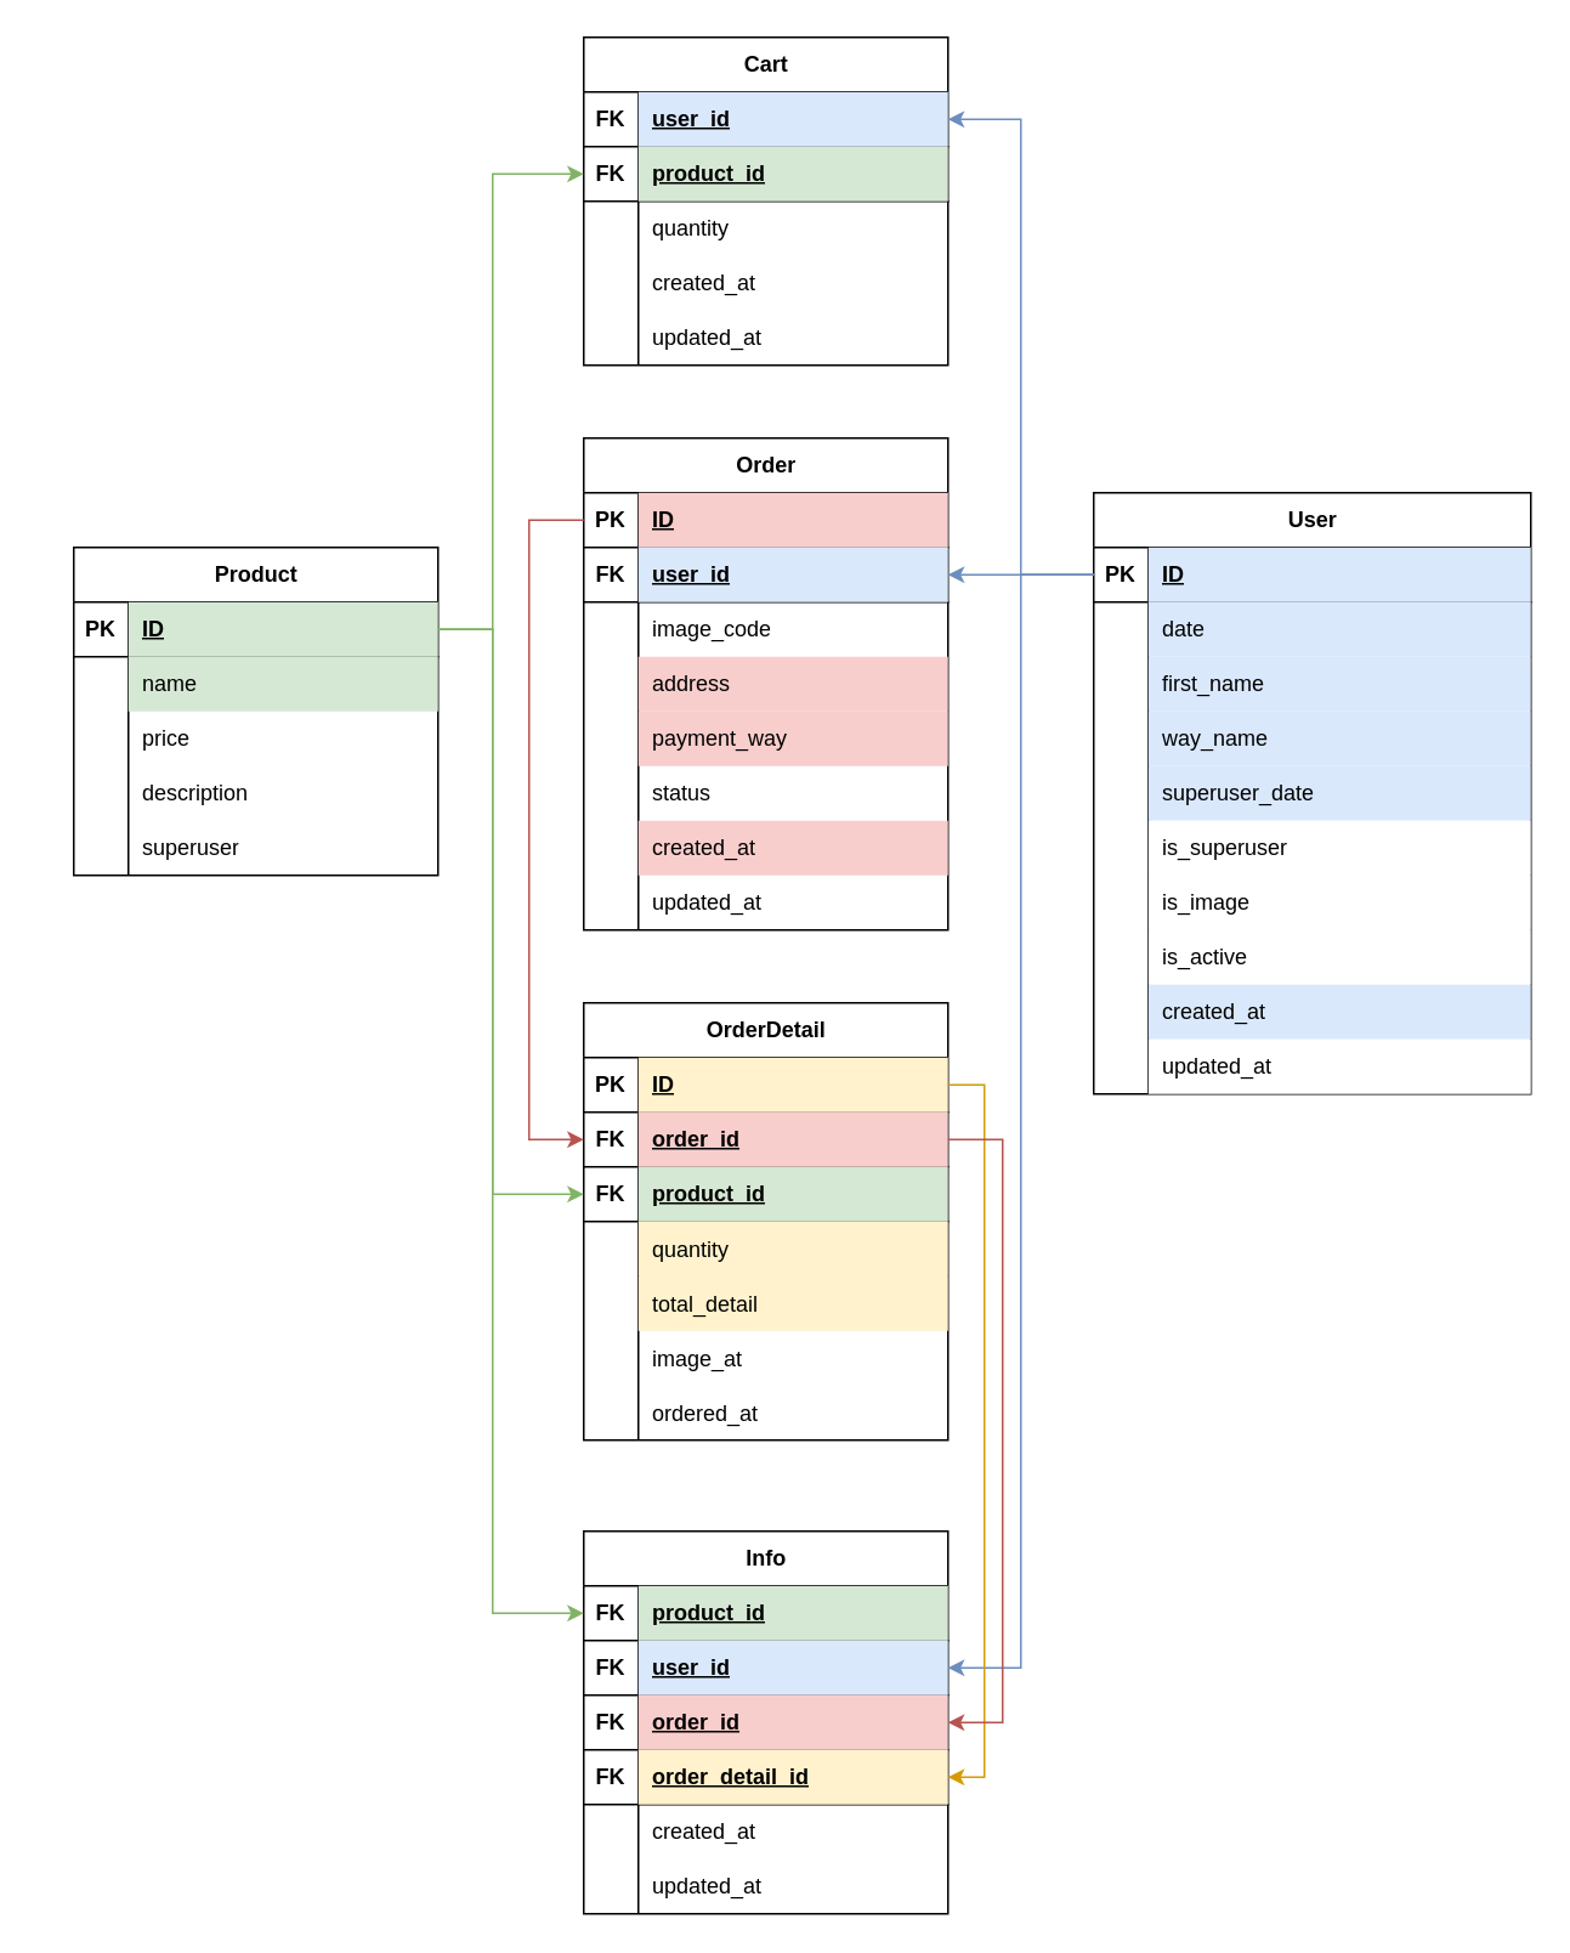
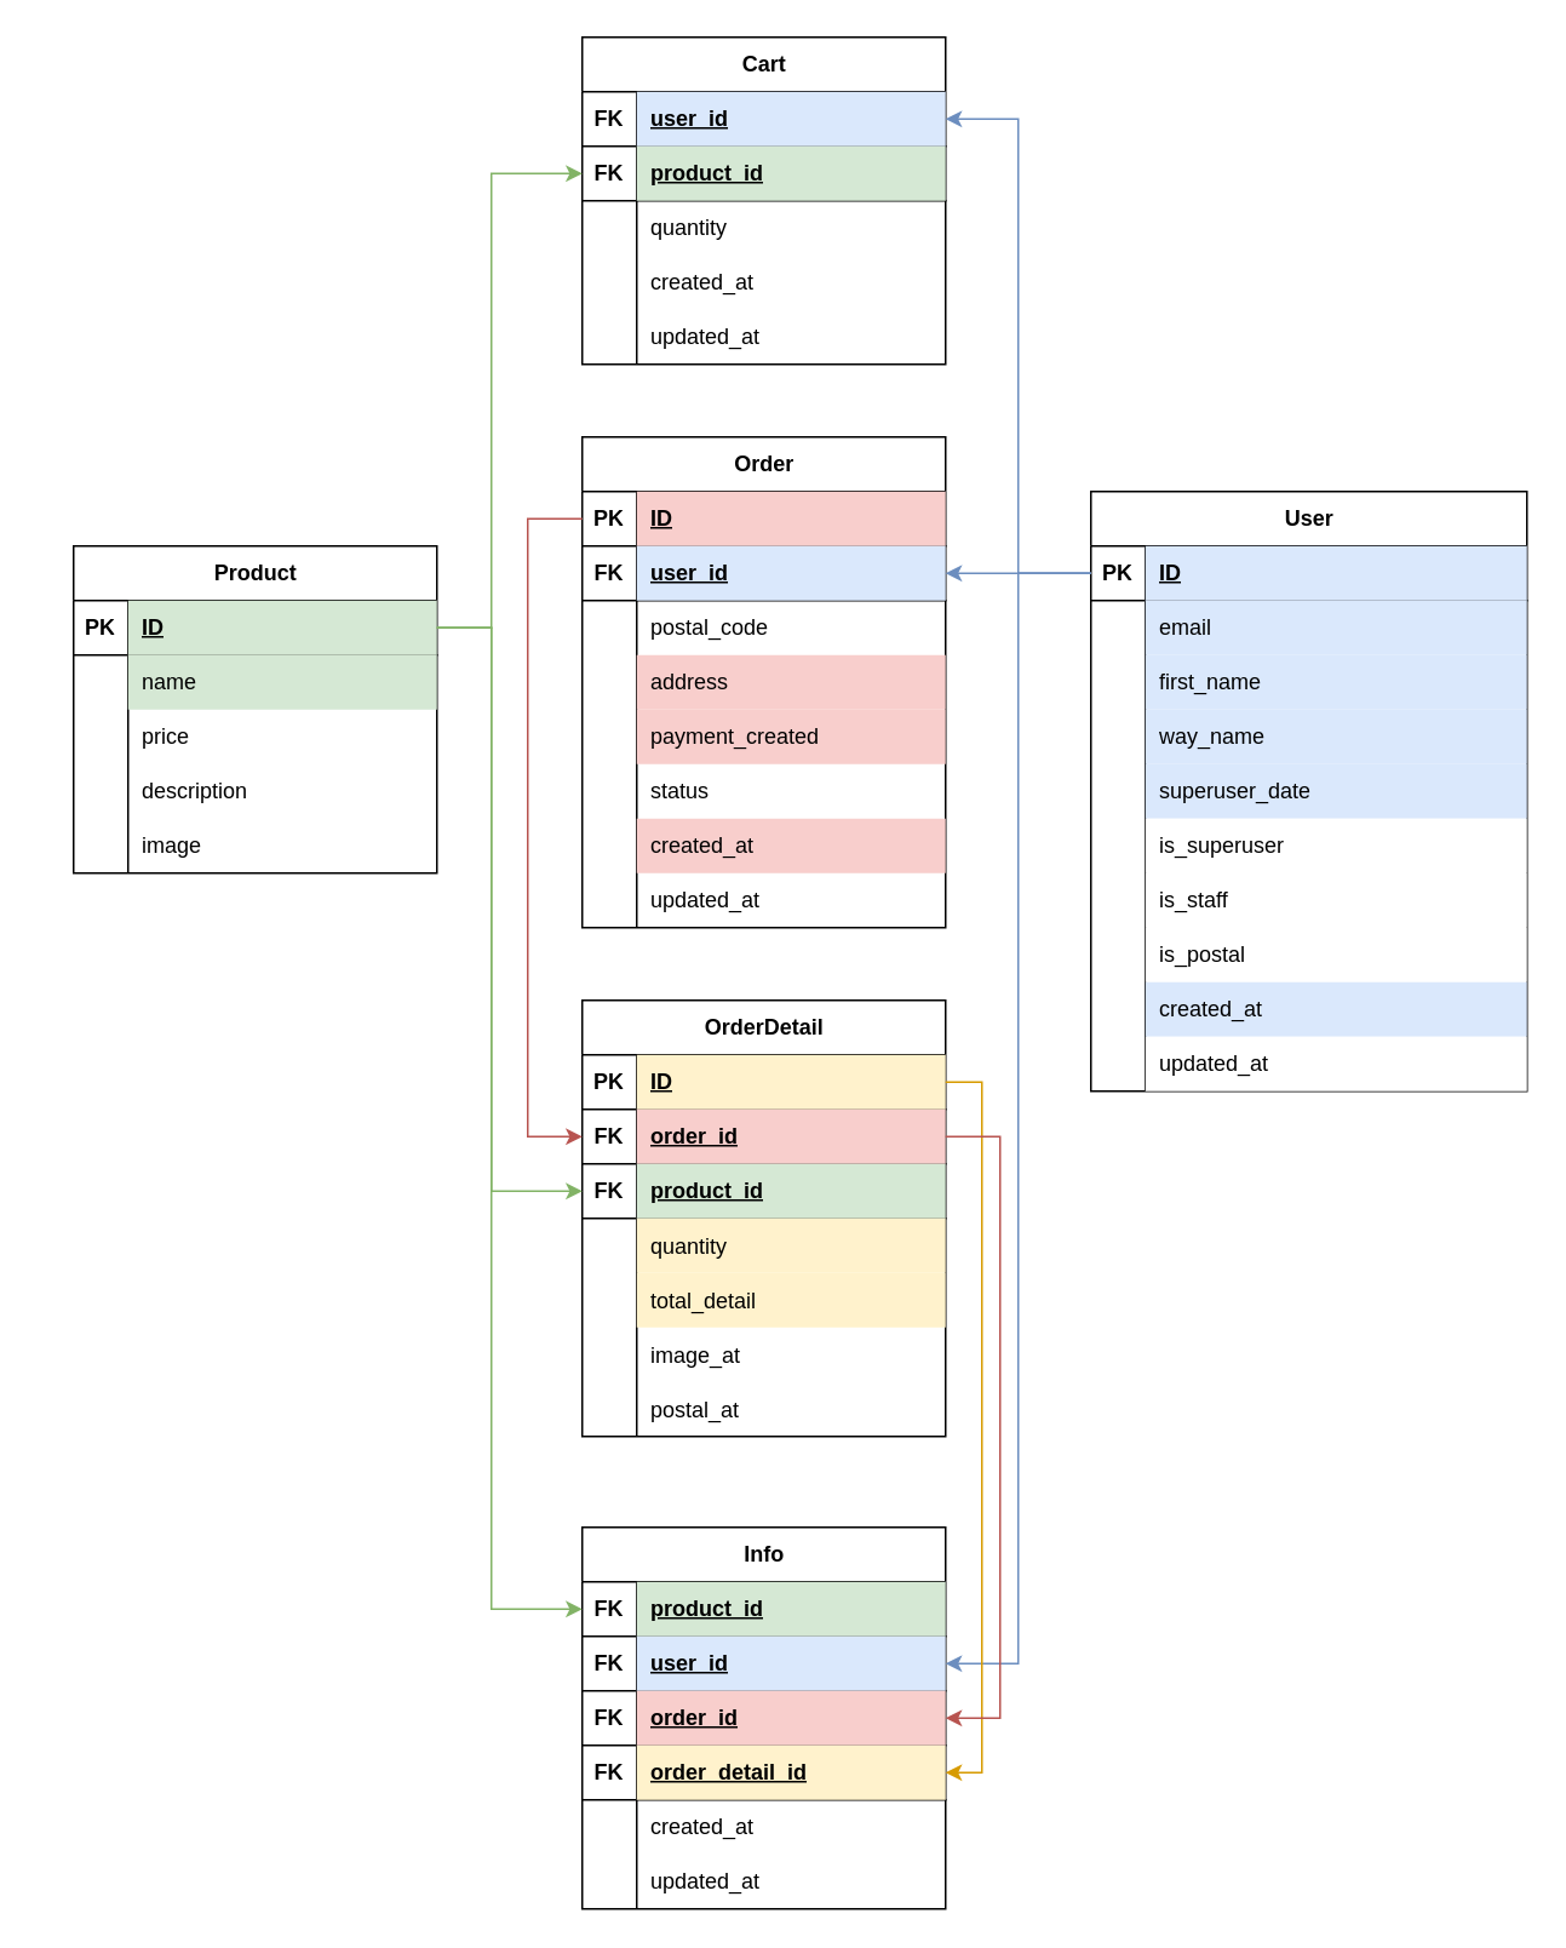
- <mxCell id="74" value="image_code" style="shape=partialRectangle;connectable=0;fillColor=none;top=0;left=0;bottom=0;right=0;align=left;spacingLeft=6;overflow=hidden;whiteSpace=wrap;html=1;strokeColor=#b85450;" parent="72" vertex="1"><mxGeometry x="30" width="170" height="30" as="geometry"><mxRectangle width="170" height="30" as="alternateBounds" /></mxGeometry></mxCell>
+ <mxCell id="74" value="postal_code" style="shape=partialRectangle;connectable=0;fillColor=none;top=0;left=0;bottom=0;right=0;align=left;spacingLeft=6;overflow=hidden;whiteSpace=wrap;html=1;strokeColor=#b85450;" parent="72" vertex="1"><mxGeometry x="30" width="170" height="30" as="geometry"><mxRectangle width="170" height="30" as="alternateBounds" /></mxGeometry></mxCell>
- <mxCell id="40" value="date" style="shape=partialRectangle;connectable=0;fillColor=#dae8fc;top=0;left=0;bottom=0;right=0;align=left;spacingLeft=6;overflow=hidden;whiteSpace=wrap;html=1;strokeColor=#6c8ebf;" parent="38" vertex="1"><mxGeometry x="30" width="210" height="30" as="geometry"><mxRectangle width="210" height="30" as="alternateBounds" /></mxGeometry></mxCell>
+ <mxCell id="40" value="email" style="shape=partialRectangle;connectable=0;fillColor=#dae8fc;top=0;left=0;bottom=0;right=0;align=left;spacingLeft=6;overflow=hidden;whiteSpace=wrap;html=1;strokeColor=#6c8ebf;" parent="38" vertex="1"><mxGeometry x="30" width="210" height="30" as="geometry"><mxRectangle width="210" height="30" as="alternateBounds" /></mxGeometry></mxCell>
- <mxCell id="80" value="payment_way" style="shape=partialRectangle;connectable=0;fillColor=#f8cecc;top=0;left=0;bottom=0;right=0;align=left;spacingLeft=6;overflow=hidden;whiteSpace=wrap;html=1;strokeColor=#b85450;" vertex="1" parent="78"><mxGeometry x="30" width="170" height="30" as="geometry"><mxRectangle width="170" height="30" as="alternateBounds" /></mxGeometry></mxCell>
+ <mxCell id="80" value="payment_created" style="shape=partialRectangle;connectable=0;fillColor=#f8cecc;top=0;left=0;bottom=0;right=0;align=left;spacingLeft=6;overflow=hidden;whiteSpace=wrap;html=1;strokeColor=#b85450;" vertex="1" parent="78"><mxGeometry x="30" width="170" height="30" as="geometry"><mxRectangle width="170" height="30" as="alternateBounds" /></mxGeometry></mxCell>
- <mxCell id="17" value="superuser" style="shape=partialRectangle;connectable=0;fillColor=none;top=0;left=0;bottom=0;right=0;align=left;spacingLeft=6;overflow=hidden;whiteSpace=wrap;html=1;" parent="15" vertex="1"><mxGeometry x="30" width="170" height="30" as="geometry"><mxRectangle width="170" height="30" as="alternateBounds" /></mxGeometry></mxCell>
+ <mxCell id="17" value="image" style="shape=partialRectangle;connectable=0;fillColor=none;top=0;left=0;bottom=0;right=0;align=left;spacingLeft=6;overflow=hidden;whiteSpace=wrap;html=1;" parent="15" vertex="1"><mxGeometry x="30" width="170" height="30" as="geometry"><mxRectangle width="170" height="30" as="alternateBounds" /></mxGeometry></mxCell>
- <mxCell id="55" value="is_image" style="shape=partialRectangle;connectable=0;top=0;left=0;bottom=0;right=0;align=left;spacingLeft=6;overflow=hidden;whiteSpace=wrap;html=1;" parent="53" vertex="1"><mxGeometry x="30" width="210" height="30" as="geometry"><mxRectangle width="210" height="30" as="alternateBounds" /></mxGeometry></mxCell>
+ <mxCell id="55" value="is_staff" style="shape=partialRectangle;connectable=0;top=0;left=0;bottom=0;right=0;align=left;spacingLeft=6;overflow=hidden;whiteSpace=wrap;html=1;" parent="53" vertex="1"><mxGeometry x="30" width="210" height="30" as="geometry"><mxRectangle width="210" height="30" as="alternateBounds" /></mxGeometry></mxCell>
- <mxCell id="58" value="is_active" style="shape=partialRectangle;connectable=0;top=0;left=0;bottom=0;right=0;align=left;spacingLeft=6;overflow=hidden;whiteSpace=wrap;html=1;" parent="56" vertex="1"><mxGeometry x="30" width="210" height="30" as="geometry"><mxRectangle width="210" height="30" as="alternateBounds" /></mxGeometry></mxCell>
+ <mxCell id="58" value="is_postal" style="shape=partialRectangle;connectable=0;top=0;left=0;bottom=0;right=0;align=left;spacingLeft=6;overflow=hidden;whiteSpace=wrap;html=1;" parent="56" vertex="1"><mxGeometry x="30" width="210" height="30" as="geometry"><mxRectangle width="210" height="30" as="alternateBounds" /></mxGeometry></mxCell>
- <mxCell id="111" value="ordered_at" style="shape=partialRectangle;connectable=0;fillColor=none;top=0;left=0;bottom=0;right=0;align=left;spacingLeft=6;overflow=hidden;" parent="109" vertex="1"><mxGeometry x="30" width="170" height="30" as="geometry"><mxRectangle width="170" height="30" as="alternateBounds" /></mxGeometry></mxCell>
+ <mxCell id="111" value="postal_at" style="shape=partialRectangle;connectable=0;fillColor=none;top=0;left=0;bottom=0;right=0;align=left;spacingLeft=6;overflow=hidden;" parent="109" vertex="1"><mxGeometry x="30" width="170" height="30" as="geometry"><mxRectangle width="170" height="30" as="alternateBounds" /></mxGeometry></mxCell>
